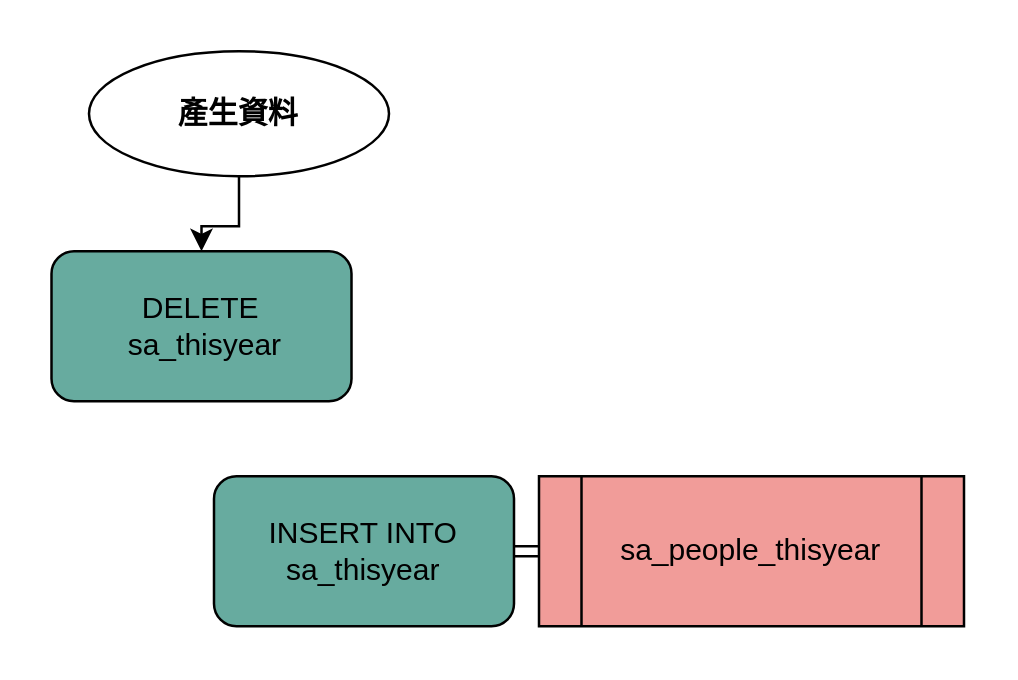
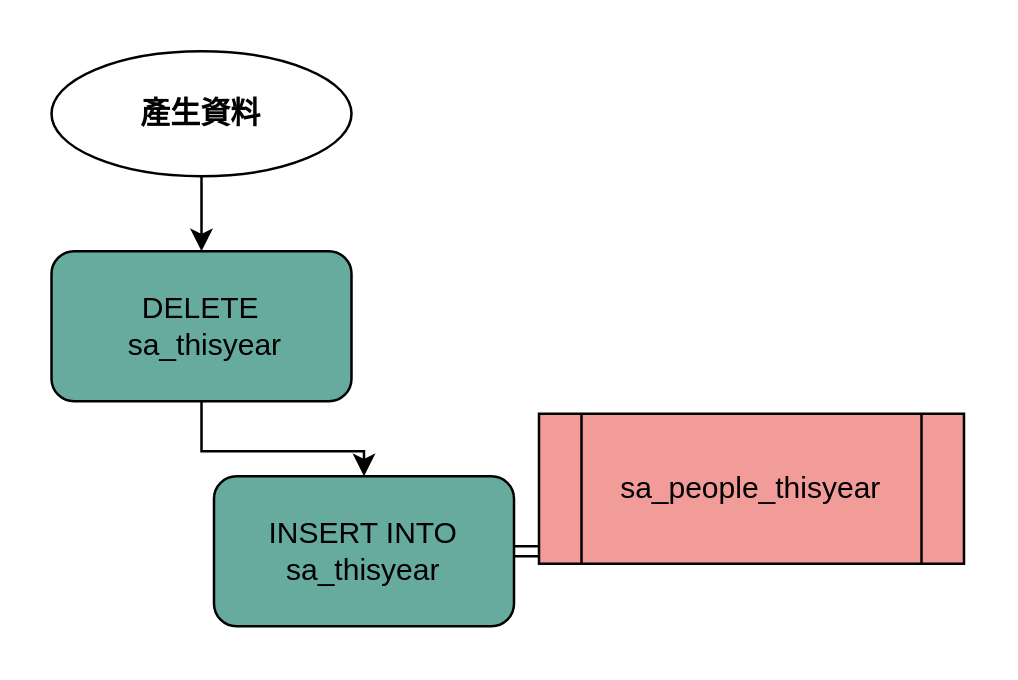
- <mxCell id="5" value="&lt;font face=&quot;Tahoma&quot;&gt;&lt;b&gt;產生資料&lt;/b&gt;&lt;/font&gt;" style="ellipse;whiteSpace=wrap;html=1;" vertex="1" parent="1"><mxGeometry x="35" y="20" width="120" height="50" as="geometry" /></mxCell>
+ <mxCell id="5" value="&lt;font face=&quot;Tahoma&quot;&gt;&lt;b&gt;產生資料&lt;/b&gt;&lt;/font&gt;" style="ellipse;whiteSpace=wrap;html=1;" vertex="1" parent="1"><mxGeometry x="20" y="20" width="120" height="50" as="geometry" /></mxCell>
+ <mxCell id="6" value="" style="edgeStyle=orthogonalEdgeStyle;rounded=0;orthogonalLoop=1;jettySize=auto;html=1;" edge="1" parent="1" source="7" target="3"><mxGeometry relative="1" as="geometry" /></mxCell>
- <mxCell id="8" value="sa_people_thisyear" style="shape=process;whiteSpace=wrap;html=1;backgroundOutline=1;fillColor=#F19C99;" vertex="1" parent="1"><mxGeometry x="215" y="190" width="170" height="60" as="geometry" /></mxCell>
+ <mxCell id="8" value="sa_people_thisyear" style="shape=process;whiteSpace=wrap;html=1;backgroundOutline=1;fillColor=#F19C99;" vertex="1" parent="1"><mxGeometry x="215" y="165" width="170" height="60" as="geometry" /></mxCell>
